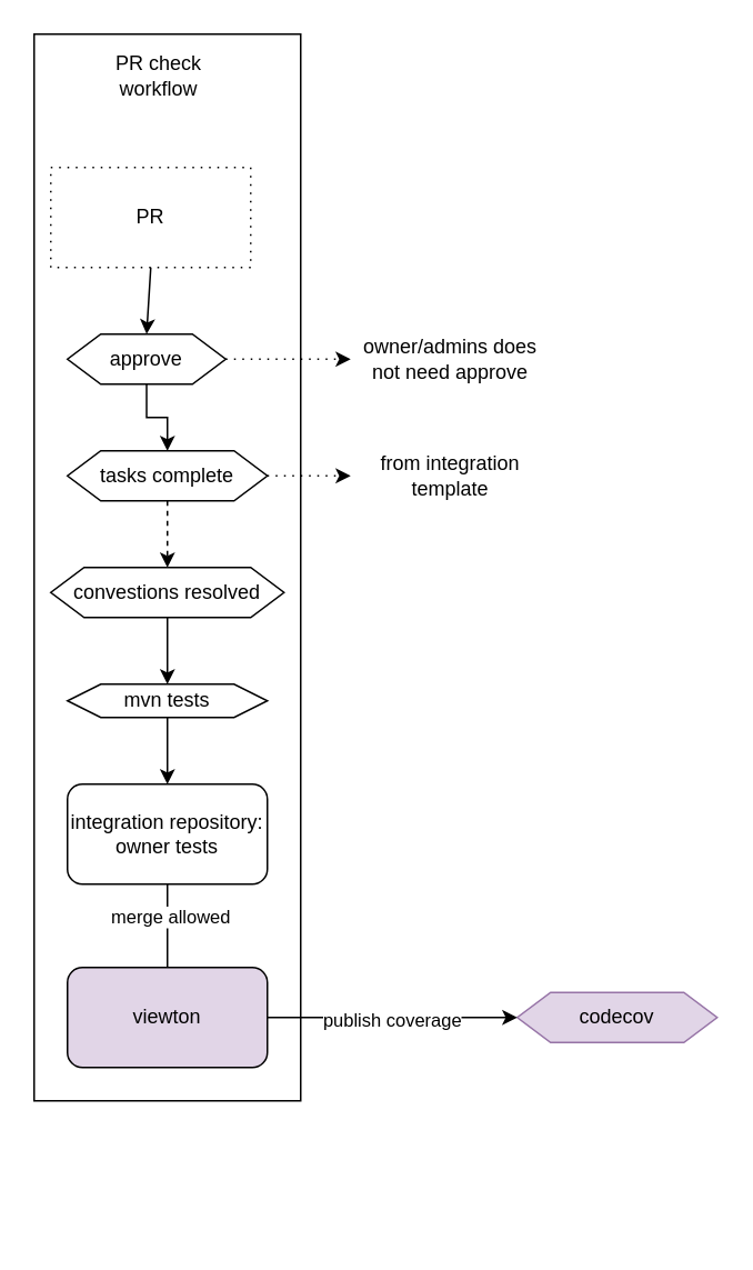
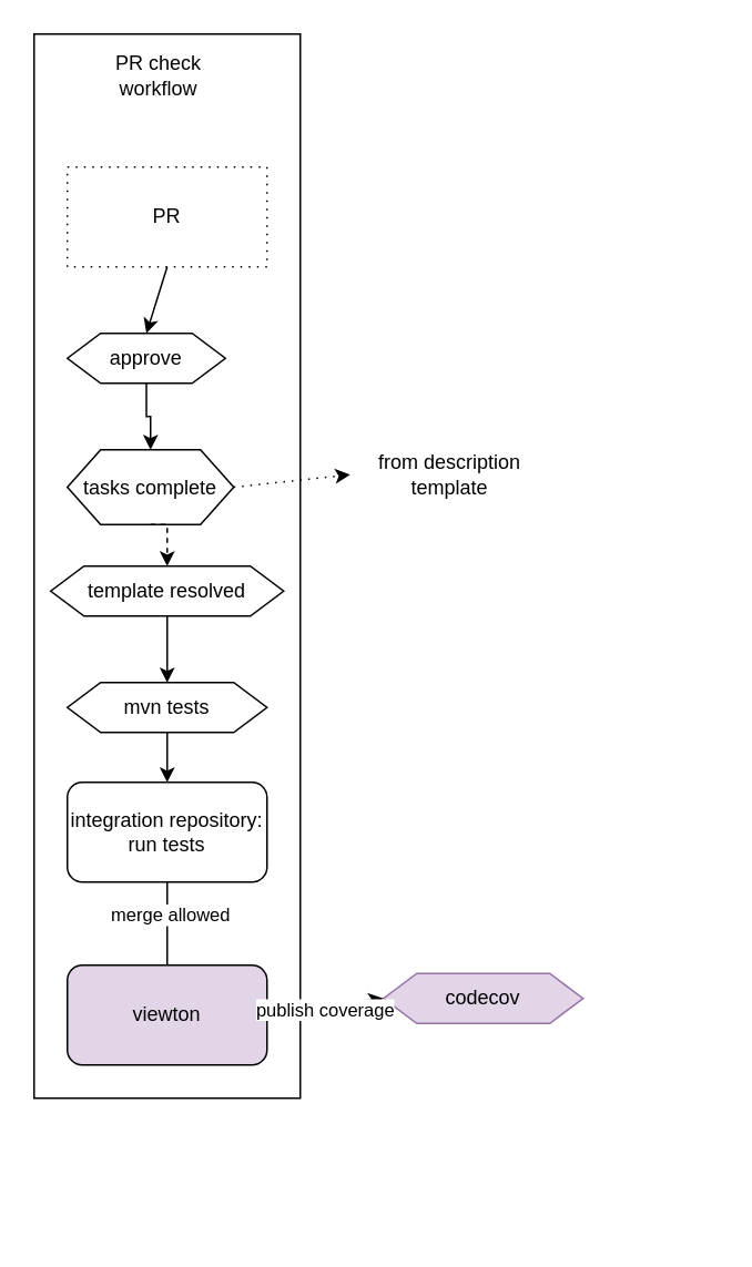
- <mxCell id="5" value="PR" style="rounded=0;whiteSpace=wrap;html=1;dashed=1;dashPattern=1 4;" vertex="1" parent="2"><mxGeometry x="10" y="80" width="120" height="60" as="geometry" /></mxCell>
+ <mxCell id="5" value="PR" style="rounded=0;whiteSpace=wrap;html=1;dashed=1;dashPattern=1 4;" vertex="1" parent="2"><mxGeometry x="20" y="80" width="120" height="60" as="geometry" /></mxCell>
- <mxCell id="19" value="" style="endArrow=classic;html=1;rounded=0;dashed=1;dashPattern=1 4;exitX=1;exitY=0.5;exitDx=0;exitDy=0;entryX=0;entryY=0.5;entryDx=0;entryDy=0;" edge="1" parent="1" source="11" target="20"><mxGeometry width="50" height="50" relative="1" as="geometry"><mxPoint x="230" y="300" as="sourcePoint" /><mxPoint x="280" y="250" as="targetPoint" /></mxGeometry></mxCell>
- <mxCell id="20" value="owner/admins does not need approve" style="text;html=1;strokeColor=none;fillColor=none;align=center;verticalAlign=middle;whiteSpace=wrap;rounded=0;" vertex="1" parent="1"><mxGeometry x="210" y="200" width="120" height="30" as="geometry" /></mxCell>
- <mxCell id="12" value="tasks complete" style="shape=hexagon;perimeter=hexagonPerimeter2;whiteSpace=wrap;html=1;fixedSize=1;" vertex="1" parent="2"><mxGeometry x="20" y="250" width="120" height="30" as="geometry" /></mxCell>
+ <mxCell id="12" value="tasks complete" style="shape=hexagon;perimeter=hexagonPerimeter2;whiteSpace=wrap;html=1;fixedSize=1;" vertex="1" parent="2"><mxGeometry x="20" y="250" width="100" height="45" as="geometry" /></mxCell>
- <mxCell id="22" value="from integration template" style="text;html=1;strokeColor=none;fillColor=none;align=center;verticalAlign=middle;whiteSpace=wrap;rounded=0;" vertex="1" parent="1"><mxGeometry x="210" y="270" width="120" height="30" as="geometry" /></mxCell>
+ <mxCell id="22" value="from description template" style="text;html=1;strokeColor=none;fillColor=none;align=center;verticalAlign=middle;whiteSpace=wrap;rounded=0;" vertex="1" parent="1"><mxGeometry x="210" y="270" width="120" height="30" as="geometry" /></mxCell>
- <mxCell id="15" value="convestions resolved" style="shape=hexagon;perimeter=hexagonPerimeter2;whiteSpace=wrap;html=1;fixedSize=1;" vertex="1" parent="2"><mxGeometry x="10" y="320" width="140" height="30" as="geometry" /></mxCell>
+ <mxCell id="15" value="template resolved" style="shape=hexagon;perimeter=hexagonPerimeter2;whiteSpace=wrap;html=1;fixedSize=1;" vertex="1" parent="2"><mxGeometry x="10" y="320" width="140" height="30" as="geometry" /></mxCell>
- <mxCell id="10" value="mvn tests" style="shape=hexagon;perimeter=hexagonPerimeter2;whiteSpace=wrap;html=1;fixedSize=1;" vertex="1" parent="2"><mxGeometry x="20" y="390" width="120" height="20" as="geometry" /></mxCell>
+ <mxCell id="10" value="mvn tests" style="shape=hexagon;perimeter=hexagonPerimeter2;whiteSpace=wrap;html=1;fixedSize=1;" vertex="1" parent="2"><mxGeometry x="20" y="390" width="120" height="30" as="geometry" /></mxCell>
- <mxCell id="9" value="integration repository: owner tests" style="rounded=1;whiteSpace=wrap;html=1;" vertex="1" parent="2"><mxGeometry x="20" y="450" width="120" height="60" as="geometry" /></mxCell>
+ <mxCell id="9" value="integration repository: run tests" style="rounded=1;whiteSpace=wrap;html=1;" vertex="1" parent="2"><mxGeometry x="20" y="450" width="120" height="60" as="geometry" /></mxCell>
- <mxCell id="23" value="codecov" style="shape=hexagon;perimeter=hexagonPerimeter2;whiteSpace=wrap;html=1;fixedSize=1;fillColor=#e1d5e7;strokeColor=#9673a6;" vertex="1" parent="1"><mxGeometry x="310" y="595" width="120" height="30" as="geometry" /></mxCell>
+ <mxCell id="23" value="codecov" style="shape=hexagon;perimeter=hexagonPerimeter2;whiteSpace=wrap;html=1;fixedSize=1;fillColor=#e1d5e7;strokeColor=#9673a6;" vertex="1" parent="1"><mxGeometry x="230" y="585" width="120" height="30" as="geometry" /></mxCell>
